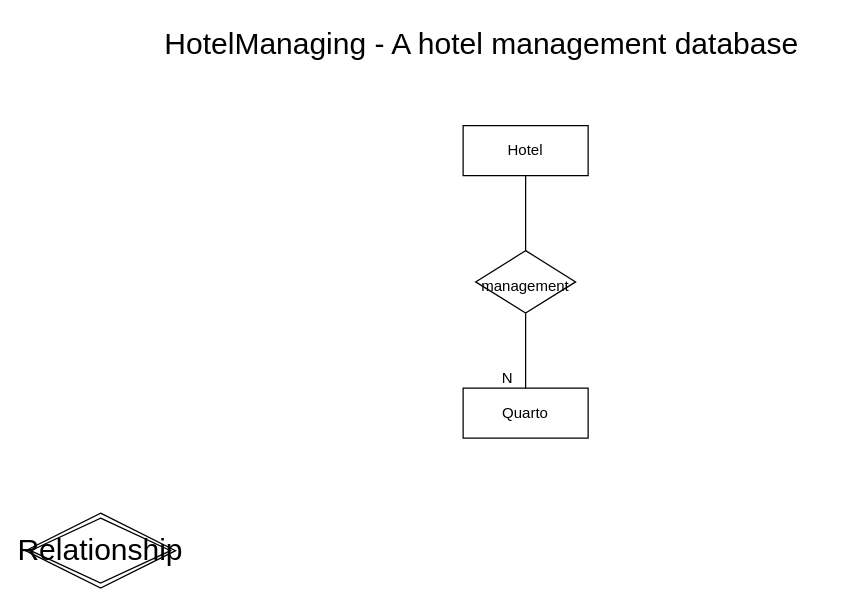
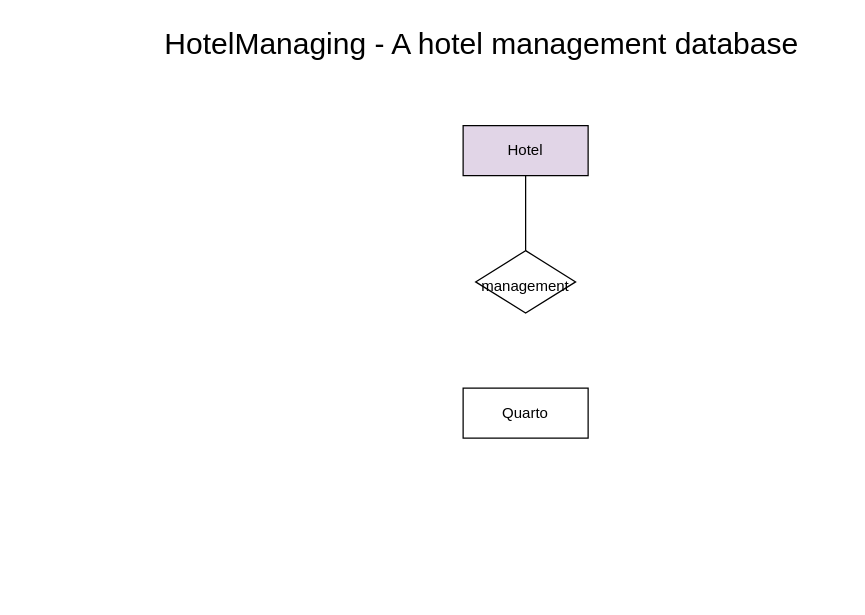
- <mxCell id="2" value="Hotel" style="whiteSpace=wrap;html=1;align=center;" vertex="1" parent="1"><mxGeometry x="370" y="100" width="100" height="40" as="geometry" /></mxCell>
+ <mxCell id="2" value="Hotel" style="whiteSpace=wrap;html=1;align=center;fillColor=#e1d5e7;" vertex="1" parent="1"><mxGeometry x="370" y="100" width="100" height="40" as="geometry" /></mxCell>
- <mxCell id="8" value="" style="endArrow=none;html=1;rounded=0;fontSize=12;exitX=0.5;exitY=1;exitDx=0;exitDy=0;entryX=0.5;entryY=0;entryDx=0;entryDy=0;" edge="1" parent="1" source="5" target="7"><mxGeometry relative="1" as="geometry"><mxPoint x="380" y="300" as="sourcePoint" /><mxPoint x="540" y="300" as="targetPoint" /></mxGeometry></mxCell>
- <mxCell id="9" value="N" style="resizable=0;html=1;align=right;verticalAlign=bottom;fontSize=12;" connectable="0" vertex="1" parent="8"><mxGeometry x="1" relative="1" as="geometry"><mxPoint x="-10" as="offset" /></mxGeometry></mxCell>
- <mxCell id="4" value="Relationship" style="shape=rhombus;double=1;perimeter=rhombusPerimeter;whiteSpace=wrap;html=1;align=center;fontSize=24;" vertex="1" parent="1"><mxGeometry x="20" y="410" width="120" height="60" as="geometry" /></mxCell>
